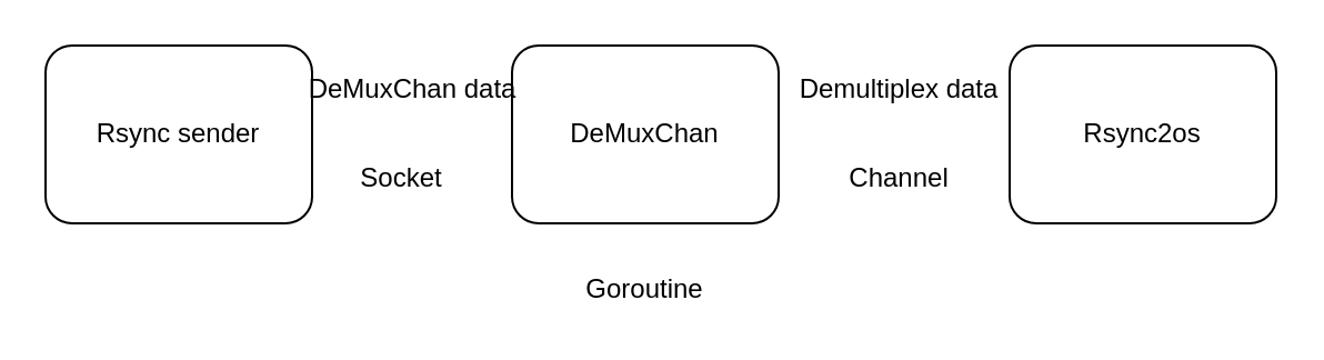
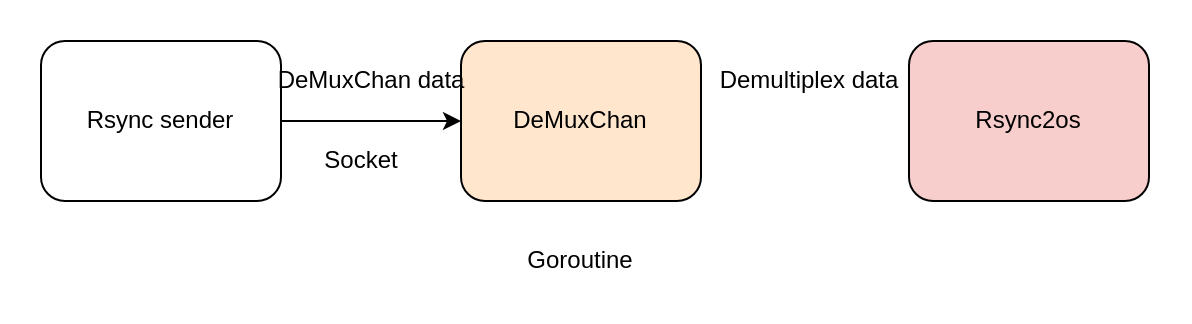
+ <mxCell id="2" value="" style="edgeStyle=orthogonalEdgeStyle;rounded=0;orthogonalLoop=1;jettySize=auto;html=1;" edge="1" parent="1" source="3" target="5"><mxGeometry relative="1" as="geometry" /></mxCell>
- <mxCell id="5" value="DeMuxChan" style="rounded=1;whiteSpace=wrap;html=1;fontSize=12;glass=0;strokeWidth=1;shadow=0;" vertex="1" parent="1"><mxGeometry x="230" y="20" width="120" height="80" as="geometry" /></mxCell>
+ <mxCell id="5" value="DeMuxChan" style="rounded=1;whiteSpace=wrap;html=1;fontSize=12;glass=0;strokeWidth=1;shadow=0;fillColor=#ffe6cc;" vertex="1" parent="1"><mxGeometry x="230" y="20" width="120" height="80" as="geometry" /></mxCell>
- <mxCell id="4" value="Rsync2os" style="rounded=1;whiteSpace=wrap;html=1;fontSize=12;glass=0;strokeWidth=1;shadow=0;" vertex="1" parent="1"><mxGeometry x="454" y="20" width="120" height="80" as="geometry" /></mxCell>
+ <mxCell id="4" value="Rsync2os" style="rounded=1;whiteSpace=wrap;html=1;fontSize=12;glass=0;strokeWidth=1;shadow=0;fillColor=#f8cecc;" vertex="1" parent="1"><mxGeometry x="454" y="20" width="120" height="80" as="geometry" /></mxCell>
- <mxCell id="8" value="Channel" style="text;html=1;align=center;verticalAlign=middle;resizable=0;points=[];autosize=1;" vertex="1" parent="1"><mxGeometry x="374" y="70" width="60" height="20" as="geometry" /></mxCell>
